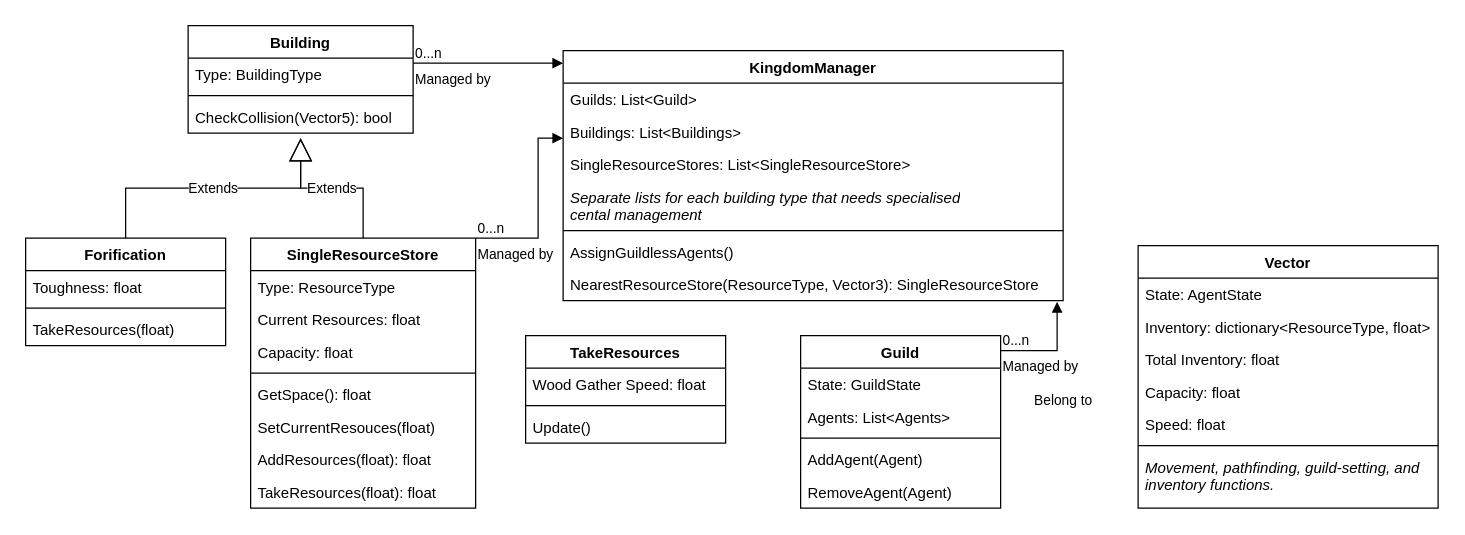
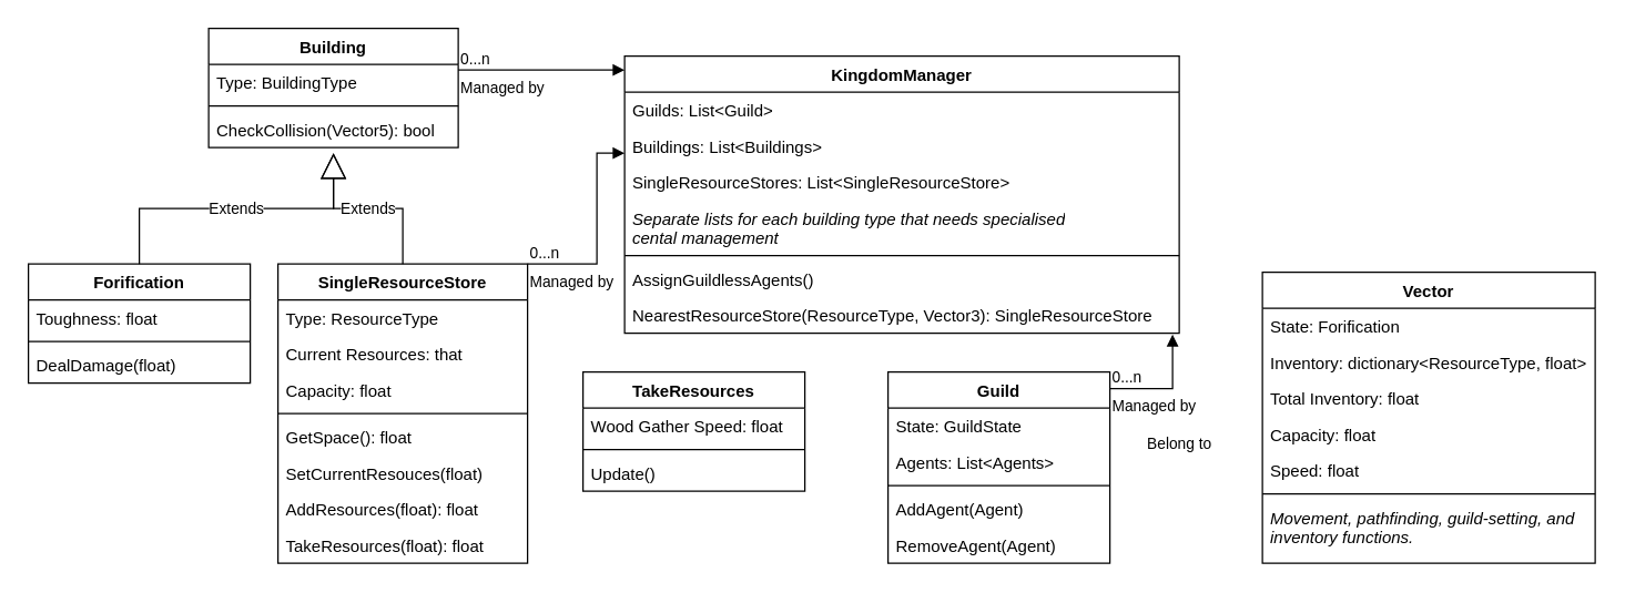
- <mxCell id="46" value="State: AgentState" style="text;strokeColor=none;fillColor=none;align=left;verticalAlign=top;spacingLeft=4;spacingRight=4;overflow=hidden;rotatable=0;points=[[0,0.5],[1,0.5]];portConstraint=eastwest;labelBorderColor=none;fontSize=12;html=0;" vertex="1" parent="45"><mxGeometry y="26" width="240" height="26" as="geometry" /></mxCell>
+ <mxCell id="46" value="State: Forification" style="text;strokeColor=none;fillColor=none;align=left;verticalAlign=top;spacingLeft=4;spacingRight=4;overflow=hidden;rotatable=0;points=[[0,0.5],[1,0.5]];portConstraint=eastwest;labelBorderColor=none;fontSize=12;html=0;" vertex="1" parent="45"><mxGeometry y="26" width="240" height="26" as="geometry" /></mxCell>
- <mxCell id="18" value="Current Resources: float" style="text;strokeColor=none;fillColor=none;align=left;verticalAlign=top;spacingLeft=4;spacingRight=4;overflow=hidden;rotatable=0;points=[[0,0.5],[1,0.5]];portConstraint=eastwest;" vertex="1" parent="16"><mxGeometry y="52" width="180" height="26" as="geometry" /></mxCell>
+ <mxCell id="18" value="Current Resources: that" style="text;strokeColor=none;fillColor=none;align=left;verticalAlign=top;spacingLeft=4;spacingRight=4;overflow=hidden;rotatable=0;points=[[0,0.5],[1,0.5]];portConstraint=eastwest;" vertex="1" parent="16"><mxGeometry y="52" width="180" height="26" as="geometry" /></mxCell>
- <mxCell id="31" value="TakeResources(float)" style="text;strokeColor=none;fillColor=none;align=left;verticalAlign=top;spacingLeft=4;spacingRight=4;overflow=hidden;rotatable=0;points=[[0,0.5],[1,0.5]];portConstraint=eastwest;labelBorderColor=none;fontSize=12;html=0;" vertex="1" parent="28"><mxGeometry y="60" width="160" height="26" as="geometry" /></mxCell>
+ <mxCell id="31" value="DealDamage(float)" style="text;strokeColor=none;fillColor=none;align=left;verticalAlign=top;spacingLeft=4;spacingRight=4;overflow=hidden;rotatable=0;points=[[0,0.5],[1,0.5]];portConstraint=eastwest;labelBorderColor=none;fontSize=12;html=0;" vertex="1" parent="28"><mxGeometry y="60" width="160" height="26" as="geometry" /></mxCell>
